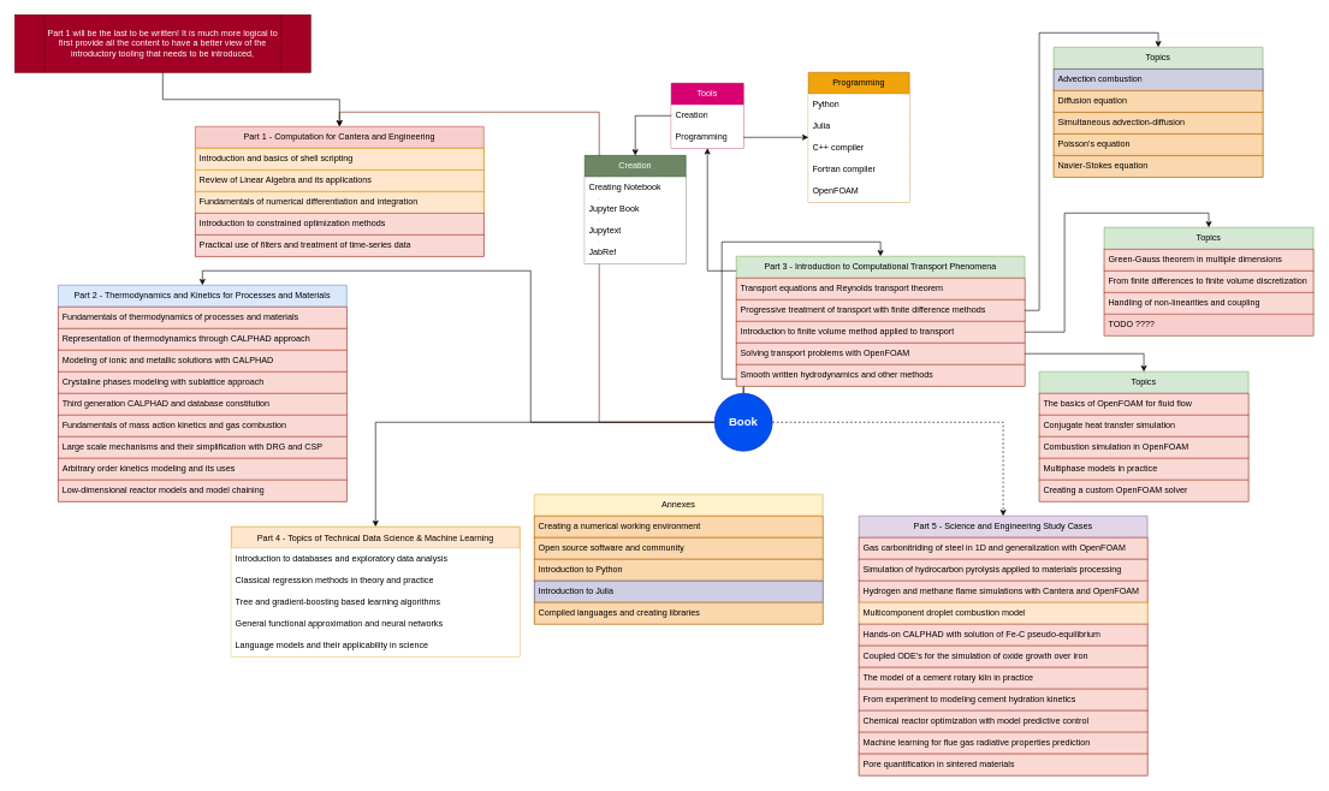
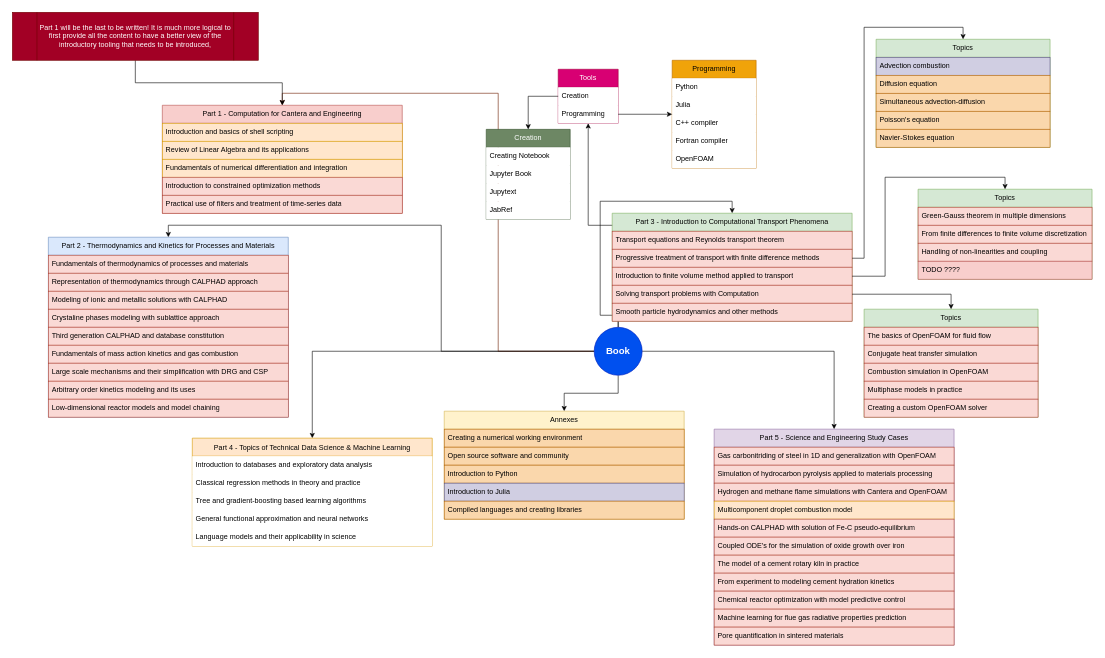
- <mxCell id="30" value="Solving transport problems with OpenFOAM" style="text;strokeColor=#ae4132;fillColor=#fad9d5;align=left;verticalAlign=middle;spacingLeft=4;spacingRight=4;overflow=hidden;points=[[0,0.5],[1,0.5]];portConstraint=eastwest;rotatable=0;whiteSpace=wrap;html=1;rounded=0;" vertex="1" parent="26"><mxGeometry y="120" width="400" height="30" as="geometry" /></mxCell>
+ <mxCell id="30" value="Solving transport problems with Computation" style="text;strokeColor=#ae4132;fillColor=#fad9d5;align=left;verticalAlign=middle;spacingLeft=4;spacingRight=4;overflow=hidden;points=[[0,0.5],[1,0.5]];portConstraint=eastwest;rotatable=0;whiteSpace=wrap;html=1;rounded=0;" vertex="1" parent="26"><mxGeometry y="120" width="400" height="30" as="geometry" /></mxCell>
- <mxCell id="31" value="Smooth written hydrodynamics and other methods" style="text;strokeColor=#ae4132;fillColor=#fad9d5;align=left;verticalAlign=middle;spacingLeft=4;spacingRight=4;overflow=hidden;points=[[0,0.5],[1,0.5]];portConstraint=eastwest;rotatable=0;whiteSpace=wrap;html=1;rounded=0;" vertex="1" parent="26"><mxGeometry y="150" width="400" height="30" as="geometry" /></mxCell>
+ <mxCell id="31" value="Smooth particle hydrodynamics and other methods" style="text;strokeColor=#ae4132;fillColor=#fad9d5;align=left;verticalAlign=middle;spacingLeft=4;spacingRight=4;overflow=hidden;points=[[0,0.5],[1,0.5]];portConstraint=eastwest;rotatable=0;whiteSpace=wrap;html=1;rounded=0;" vertex="1" parent="26"><mxGeometry y="150" width="400" height="30" as="geometry" /></mxCell>
- <mxCell id="5" style="edgeStyle=orthogonalEdgeStyle;rounded=0;orthogonalLoop=1;jettySize=auto;html=1;fontSize=12;dashed=1;" edge="1" parent="1" source="9" target="58"><mxGeometry relative="1" as="geometry" /></mxCell>
+ <mxCell id="5" style="edgeStyle=orthogonalEdgeStyle;rounded=0;orthogonalLoop=1;jettySize=auto;html=1;fontSize=12;" edge="1" parent="1" source="9" target="58"><mxGeometry relative="1" as="geometry" /></mxCell>
+ <mxCell id="6" style="edgeStyle=orthogonalEdgeStyle;rounded=0;orthogonalLoop=1;jettySize=auto;html=1;fontSize=12;" edge="1" parent="1" source="9" target="70"><mxGeometry relative="1" as="geometry" /></mxCell>
